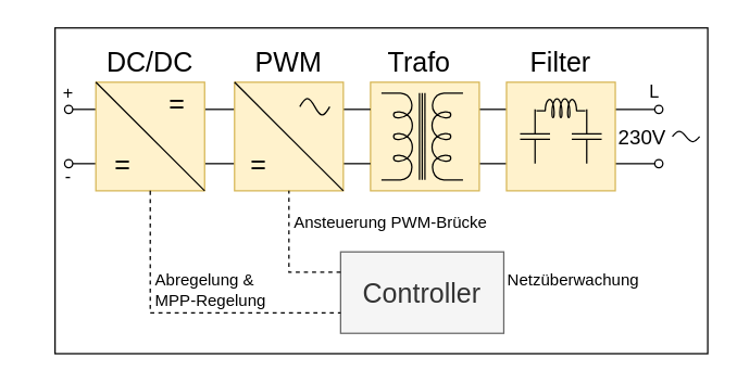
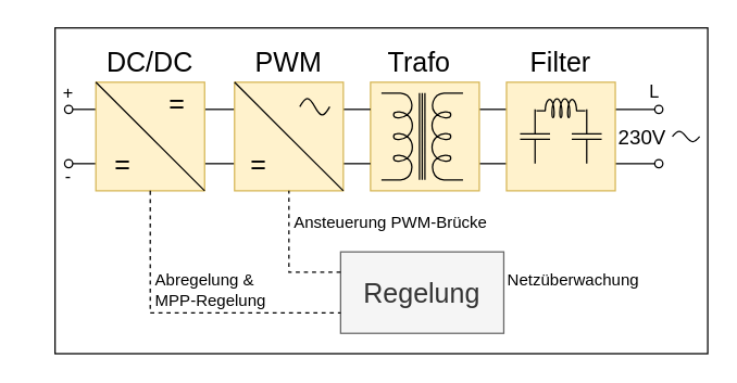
- <mxCell id="18" value="&lt;font style=&quot;font-size: 20px;&quot;&gt;Controller&lt;/font&gt;" style="rounded=0;whiteSpace=wrap;html=1;fillColor=#f5f5f5;fontColor=#333333;strokeColor=#666666;" vertex="1" parent="1"><mxGeometry x="250" y="185" width="120" height="60" as="geometry" /></mxCell>
+ <mxCell id="18" value="&lt;font style=&quot;font-size: 20px;&quot;&gt;Regelung&lt;/font&gt;" style="rounded=0;whiteSpace=wrap;html=1;fillColor=#f5f5f5;fontColor=#333333;strokeColor=#666666;" vertex="1" parent="1"><mxGeometry x="250" y="185" width="120" height="60" as="geometry" /></mxCell>
